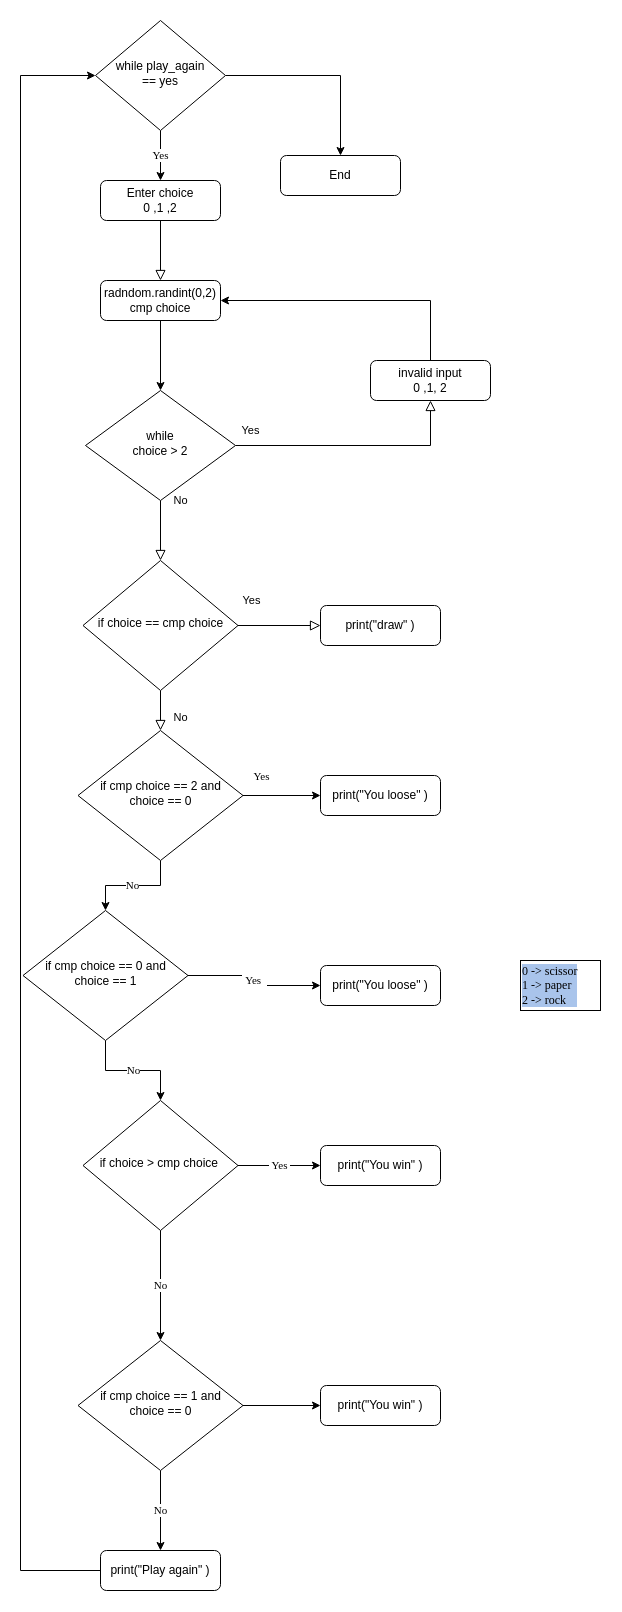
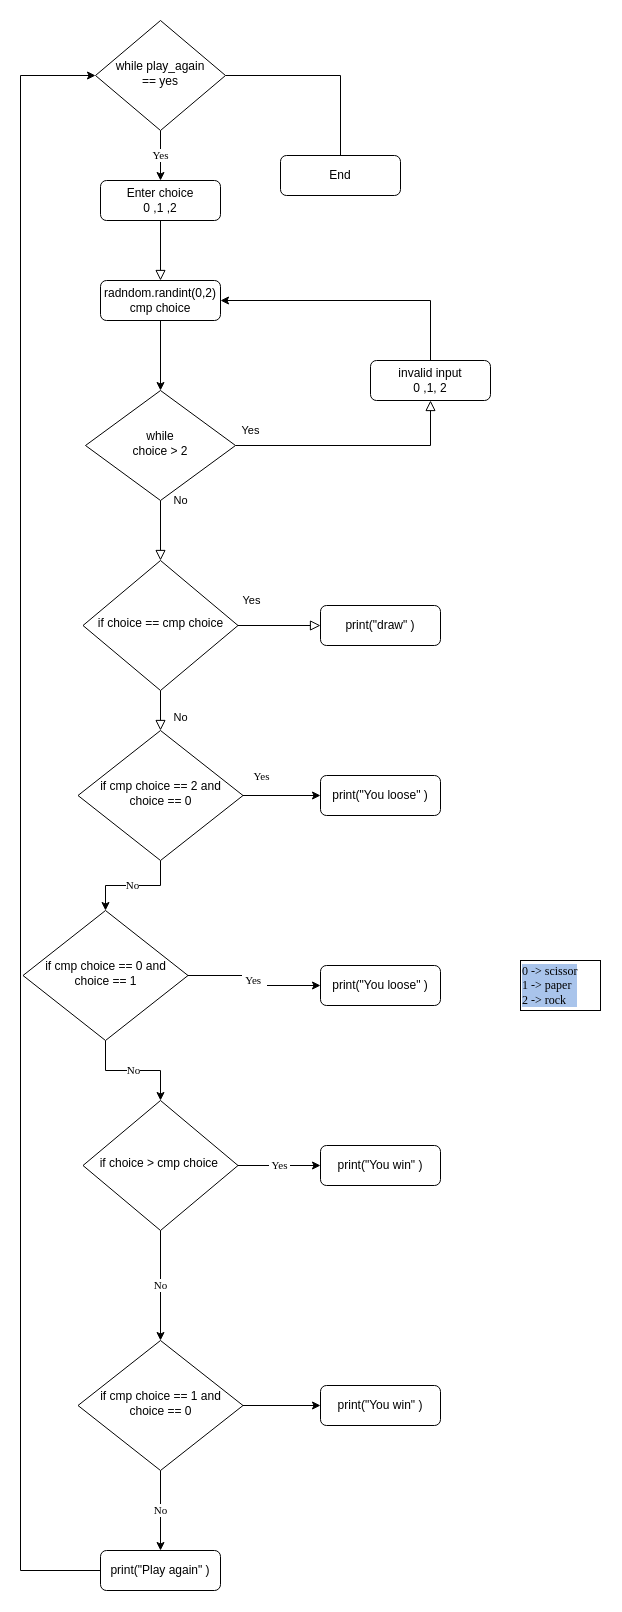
- <mxCell id="31" value="" style="edgeStyle=orthogonalEdgeStyle;rounded=0;orthogonalLoop=1;jettySize=auto;html=1;fontFamily=Tahoma;" parent="1" source="32" target="34" edge="1"><mxGeometry relative="1" as="geometry" /></mxCell>
+ <mxCell id="31" value="" style="edgeStyle=orthogonalEdgeStyle;rounded=0;orthogonalLoop=1;jettySize=auto;html=1;fontFamily=Tahoma;endArrow=none;" parent="1" source="32" target="34" edge="1"><mxGeometry relative="1" as="geometry" /></mxCell>
